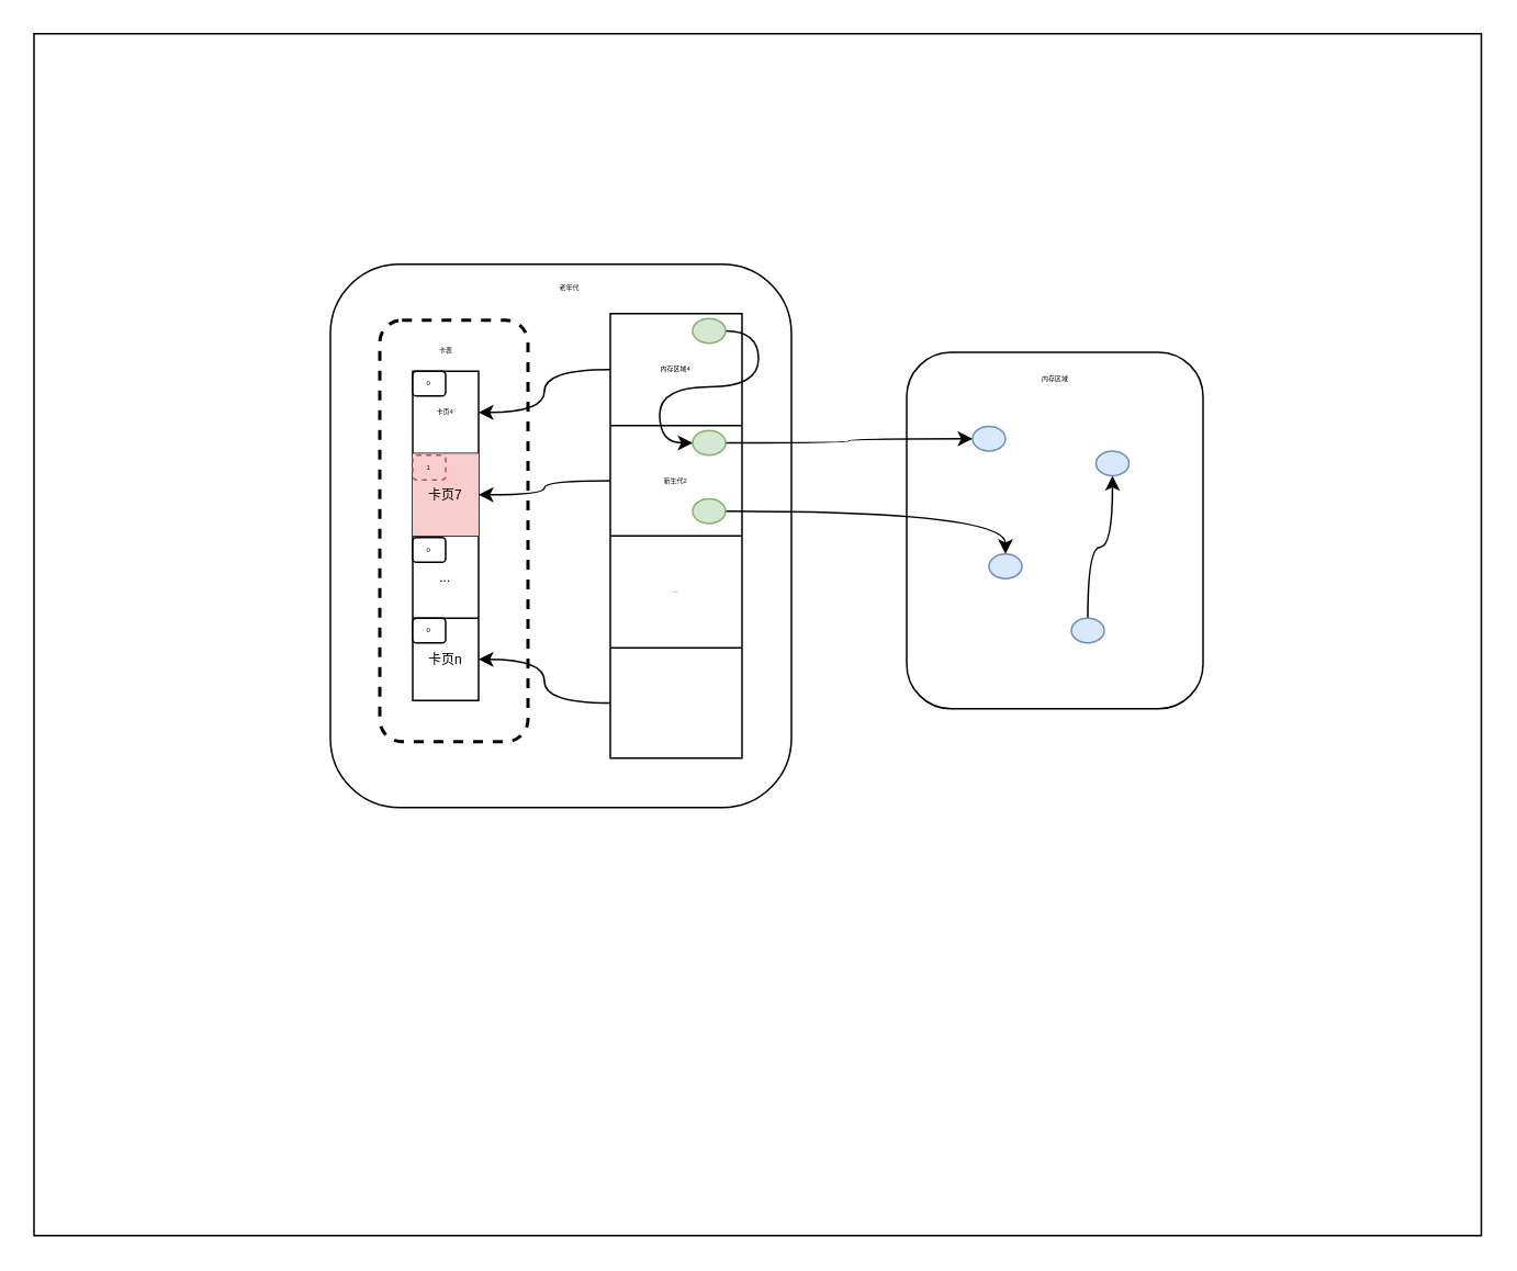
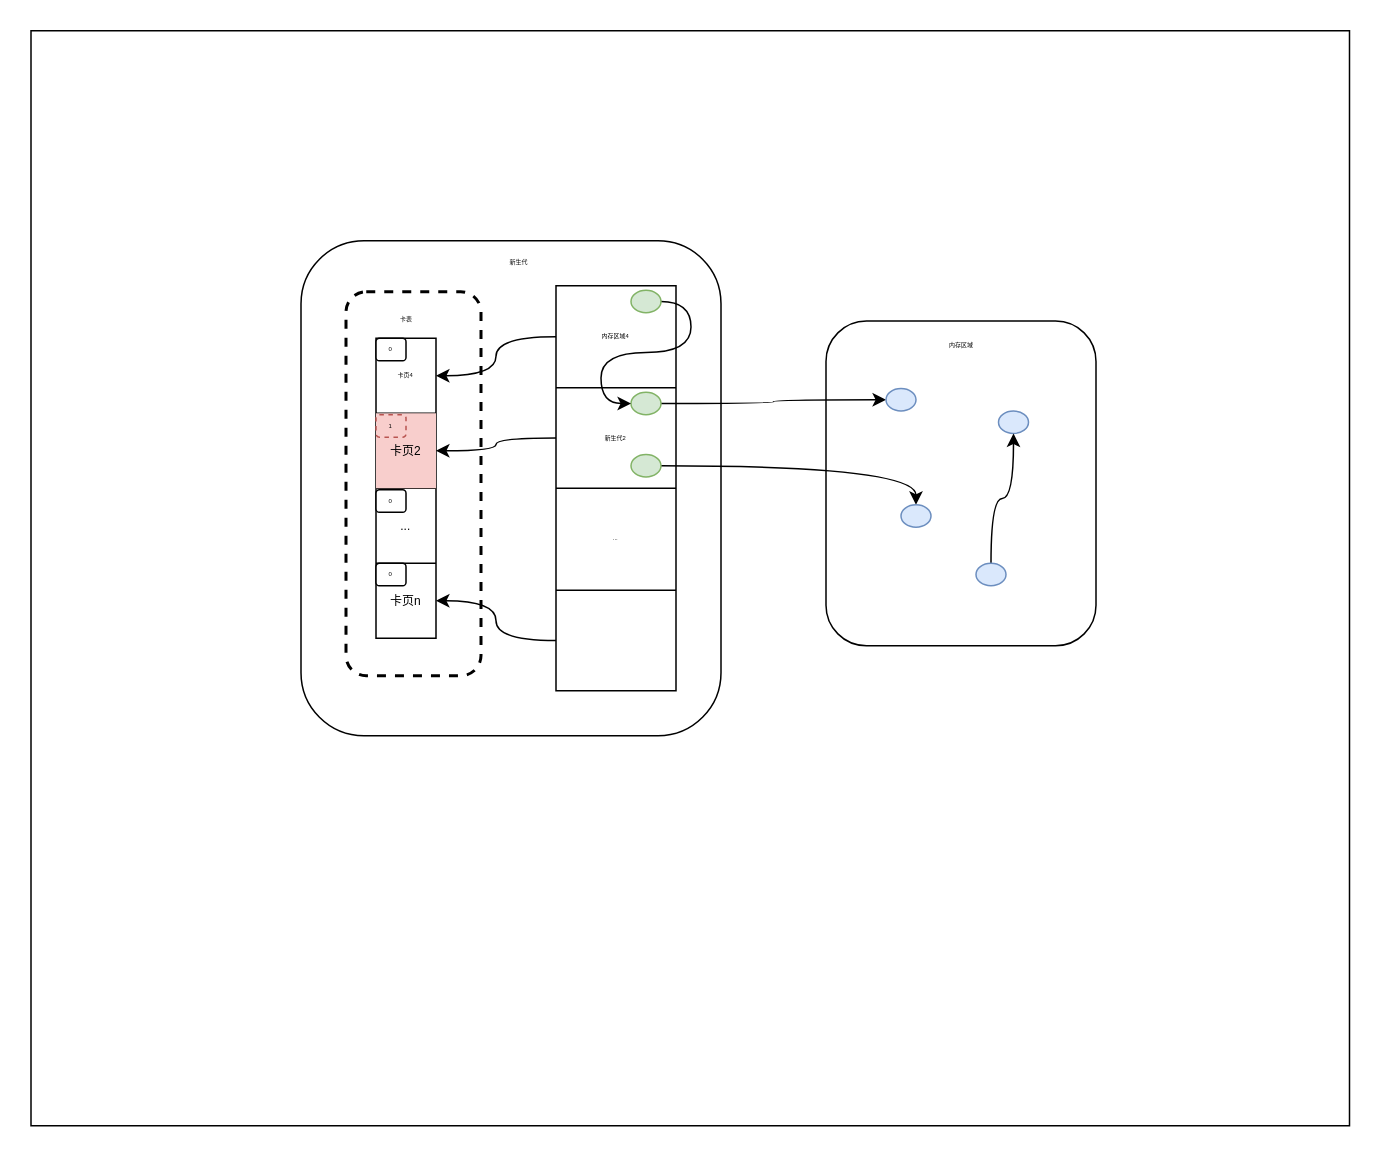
- <mxCell id="33" value="老年代" style="text;html=1;align=center;verticalAlign=middle;resizable=0;points=[];autosize=1;strokeColor=none;fillColor=none;fontSize=4;" vertex="1" parent="1"><mxGeometry x="320" y="170" width="50" height="10" as="geometry" /></mxCell>
+ <mxCell id="33" value="新生代" style="text;html=1;align=center;verticalAlign=middle;resizable=0;points=[];autosize=1;strokeColor=none;fillColor=none;fontSize=4;" vertex="1" parent="1"><mxGeometry x="320" y="170" width="50" height="10" as="geometry" /></mxCell>
- <mxCell id="10" value="&lt;span style=&quot;font-size: 8px;&quot;&gt;卡页7&lt;/span&gt;" style="shape=partialRectangle;html=1;whiteSpace=wrap;connectable=0;overflow=hidden;fillColor=#f8cecc;top=0;left=0;bottom=0;right=0;pointerEvents=1;fontSize=8;strokeColor=#b85450;" vertex="1" parent="9"><mxGeometry width="40" height="50" as="geometry"><mxRectangle width="40" height="50" as="alternateBounds" /></mxGeometry></mxCell>
+ <mxCell id="10" value="&lt;span style=&quot;font-size: 8px;&quot;&gt;卡页2&lt;/span&gt;" style="shape=partialRectangle;html=1;whiteSpace=wrap;connectable=0;overflow=hidden;fillColor=#f8cecc;top=0;left=0;bottom=0;right=0;pointerEvents=1;fontSize=8;strokeColor=#b85450;" vertex="1" parent="9"><mxGeometry width="40" height="50" as="geometry"><mxRectangle width="40" height="50" as="alternateBounds" /></mxGeometry></mxCell>
